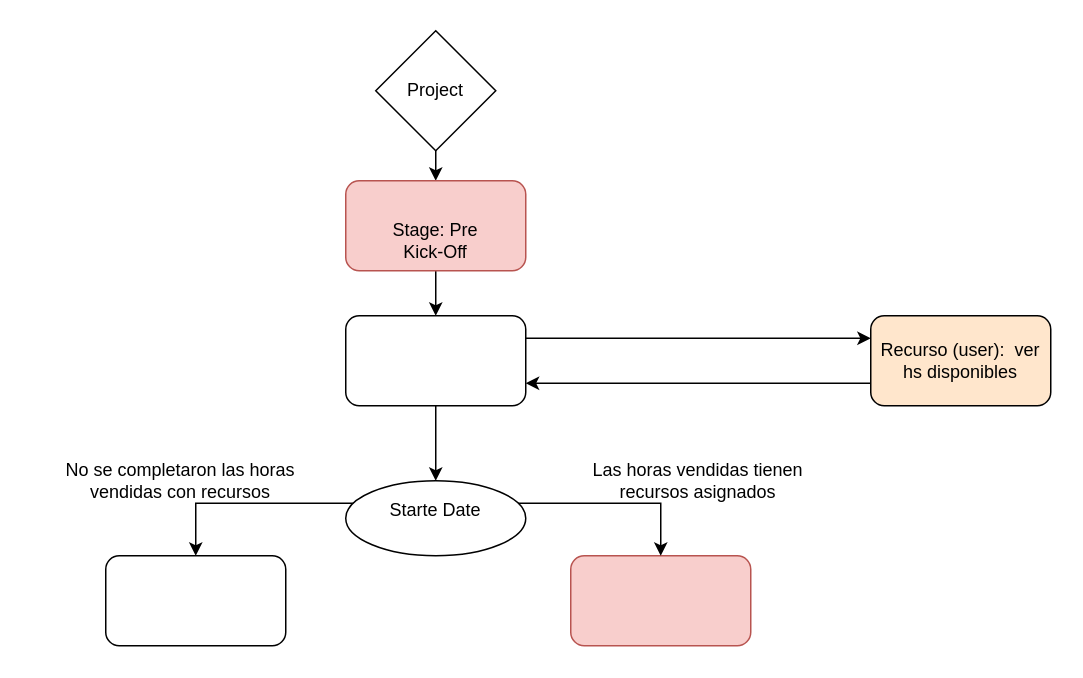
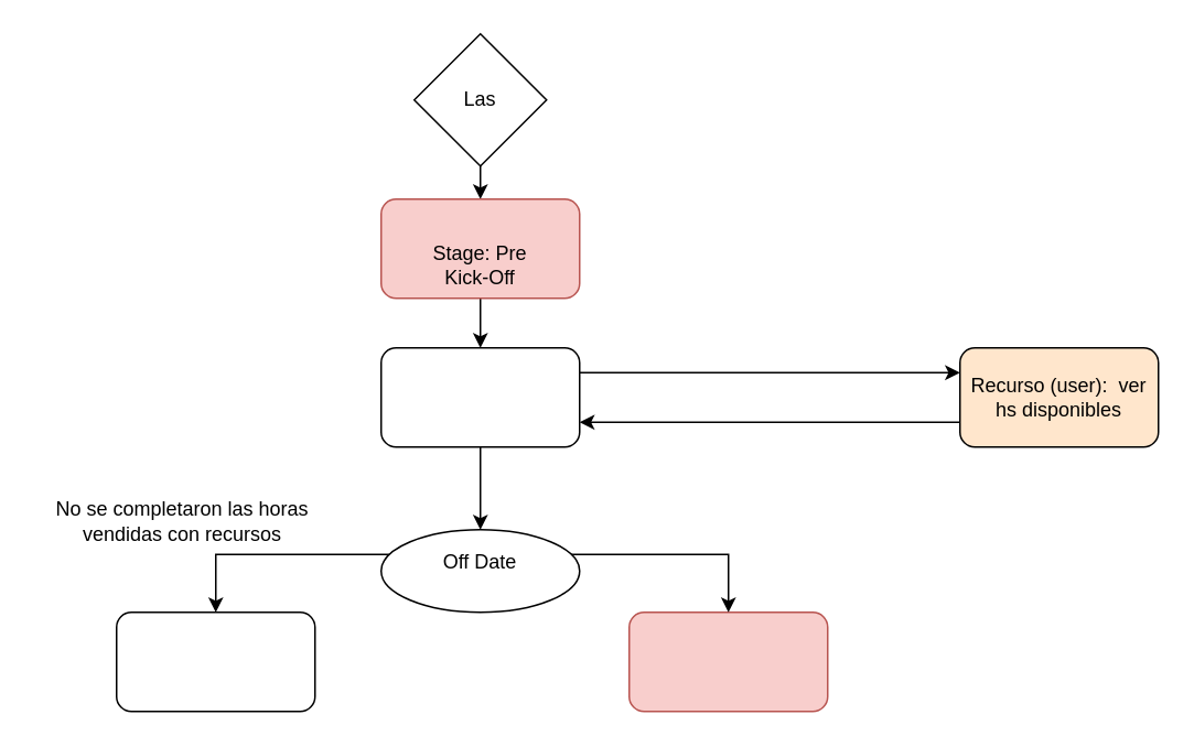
- <mxCell id="16" value="Project" style="text;html=1;strokeColor=none;fillColor=none;align=center;verticalAlign=middle;whiteSpace=wrap;rounded=0;" vertex="1" parent="14"><mxGeometry x="20" y="30" width="40" height="20" as="geometry" /></mxCell>
+ <mxCell id="16" value="Las" style="text;html=1;strokeColor=none;fillColor=none;align=center;verticalAlign=middle;whiteSpace=wrap;rounded=0;" vertex="1" parent="14"><mxGeometry x="20" y="30" width="40" height="20" as="geometry" /></mxCell>
- <mxCell id="12" value="No se completaron las horas vendidas con recursos" style="text;html=1;strokeColor=none;fillColor=none;align=center;verticalAlign=middle;whiteSpace=wrap;rounded=0;" vertex="1" parent="1"><mxGeometry x="20" y="310" width="200" height="20" as="geometry" /></mxCell>
+ <mxCell id="12" value="No se completaron las horas vendidas con recursos" style="text;html=1;strokeColor=none;fillColor=none;align=center;verticalAlign=middle;whiteSpace=wrap;rounded=0;" vertex="1" parent="1"><mxGeometry x="10" y="305" width="200" height="20" as="geometry" /></mxCell>
- <mxCell id="13" value="Las horas vendidas tienen recursos asignados" style="text;html=1;strokeColor=none;fillColor=none;align=center;verticalAlign=middle;whiteSpace=wrap;rounded=0;" vertex="1" parent="1"><mxGeometry x="380" y="310" width="170" height="20" as="geometry" /></mxCell>
- <mxCell id="19" value="Starte Date" style="text;html=1;strokeColor=none;fillColor=none;align=center;verticalAlign=middle;whiteSpace=wrap;rounded=0;" vertex="1" parent="17"><mxGeometry x="25" y="10" width="70" height="20" as="geometry" /></mxCell>
+ <mxCell id="19" value="Off Date" style="text;html=1;strokeColor=none;fillColor=none;align=center;verticalAlign=middle;whiteSpace=wrap;rounded=0;" vertex="1" parent="17"><mxGeometry x="25" y="10" width="70" height="20" as="geometry" /></mxCell>
